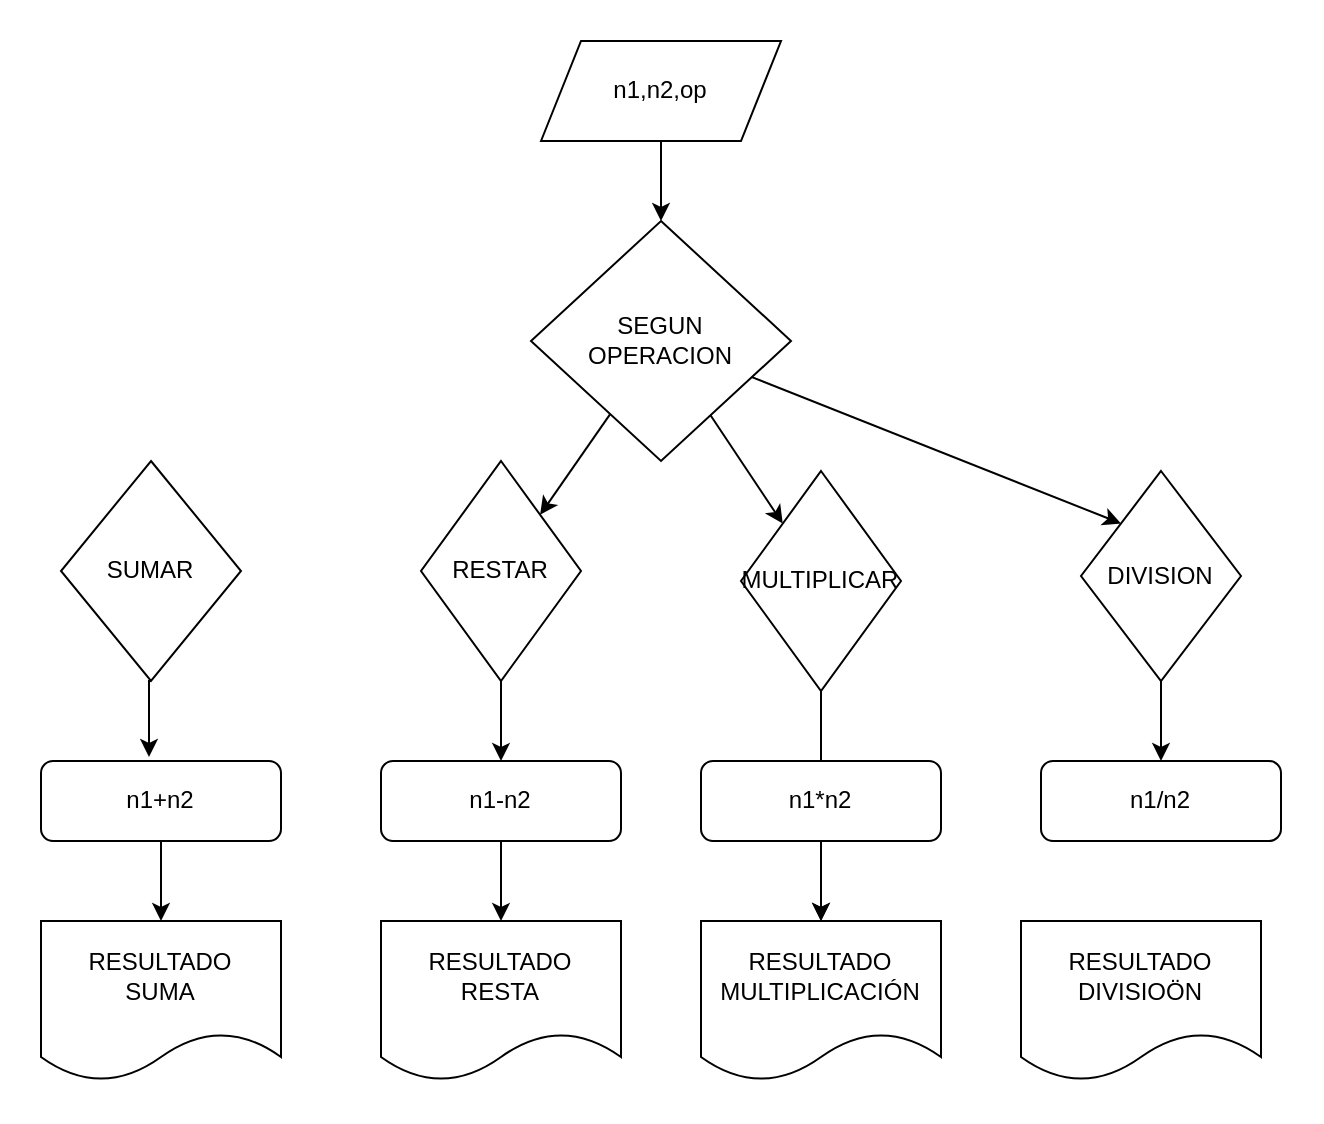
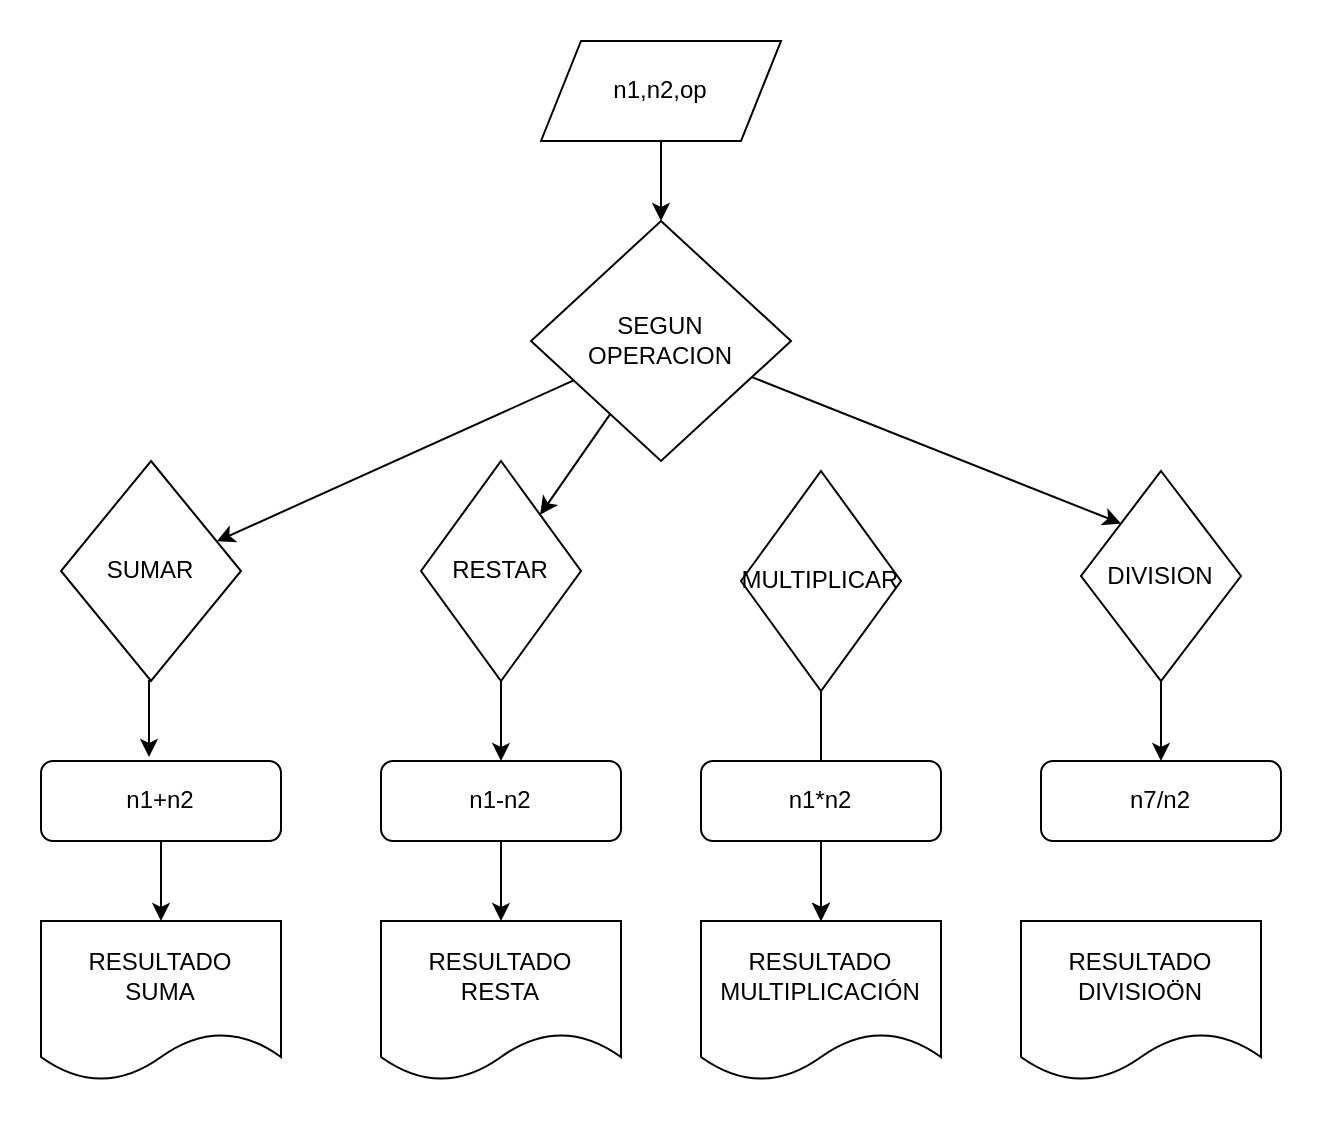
- <mxCell id="22" style="edgeStyle=none;rounded=0;orthogonalLoop=1;jettySize=auto;html=1;" edge="1" parent="1" source="23" target="19"><mxGeometry relative="1" as="geometry" /></mxCell>
+ <mxCell id="22" style="edgeStyle=none;rounded=0;orthogonalLoop=1;jettySize=auto;html=1;" edge="1" parent="1" source="23" target="18"><mxGeometry relative="1" as="geometry" /></mxCell>
- <mxCell id="3" value="n1/n2" style="rounded=1;whiteSpace=wrap;html=1;fontSize=12;glass=0;strokeWidth=1;shadow=0;" parent="1" vertex="1"><mxGeometry x="520" y="380" width="120" height="40" as="geometry" /></mxCell>
+ <mxCell id="3" value="n7/n2" style="rounded=1;whiteSpace=wrap;html=1;fontSize=12;glass=0;strokeWidth=1;shadow=0;" parent="1" vertex="1"><mxGeometry x="520" y="380" width="120" height="40" as="geometry" /></mxCell>
